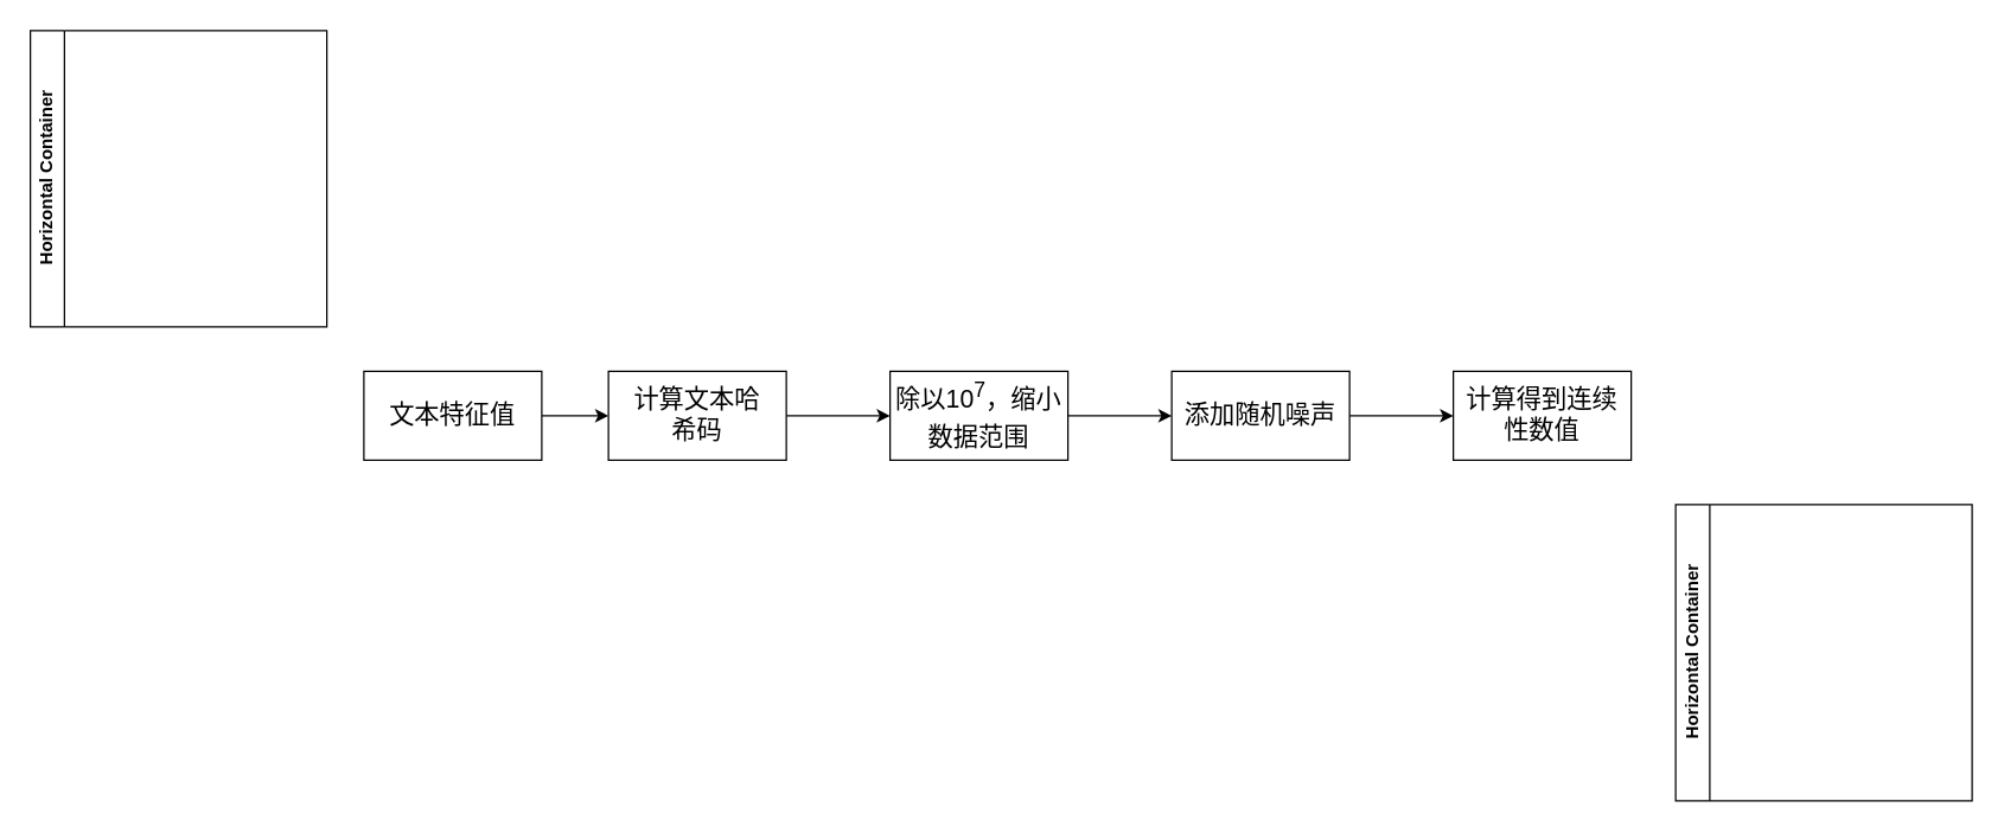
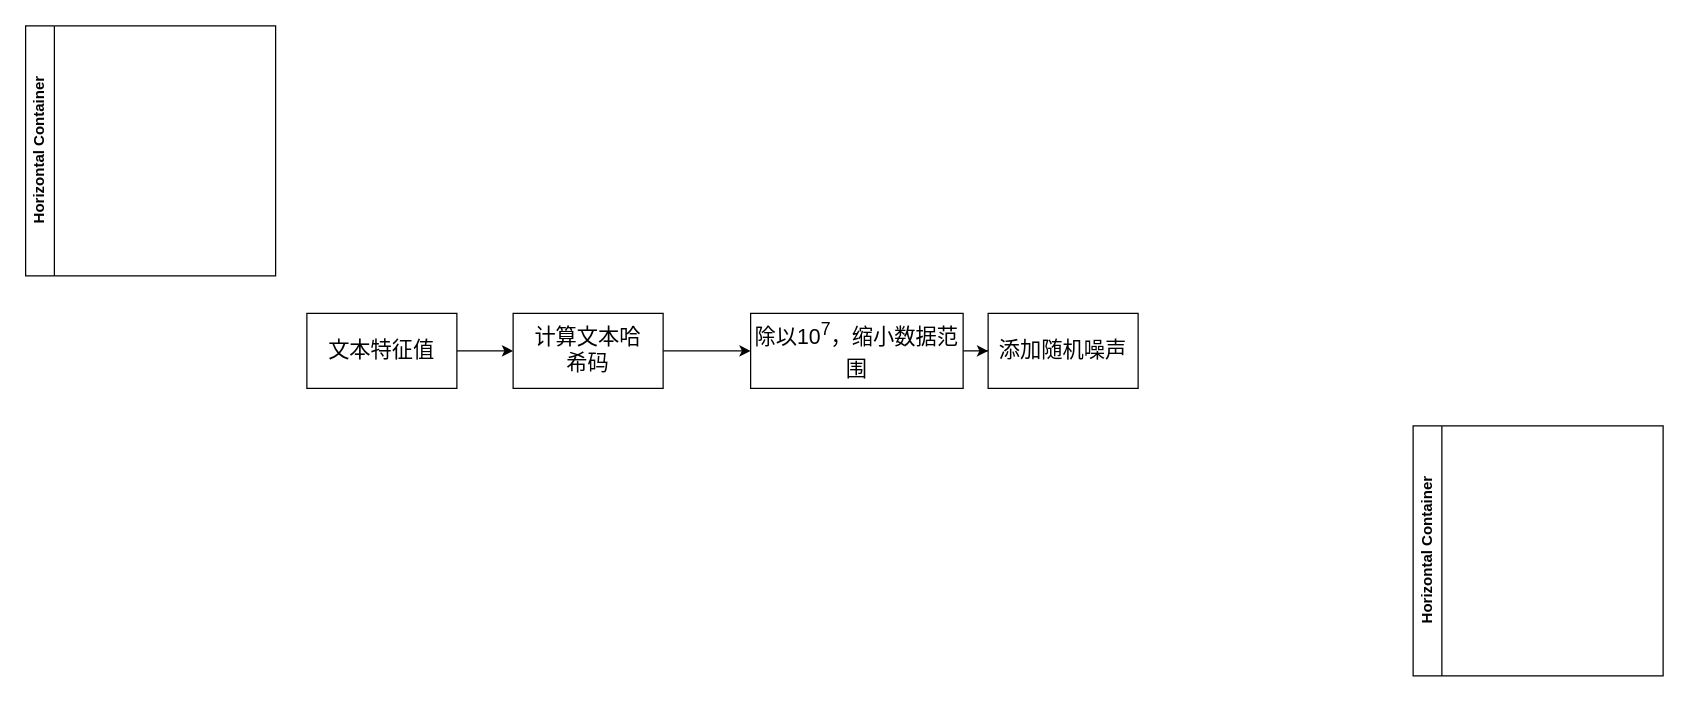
- <mxCell id="7" value="除以10&lt;sup&gt;7&lt;/sup&gt;，缩小数据范围&lt;sup&gt;&lt;br&gt;&lt;/sup&gt;" style="whiteSpace=wrap;html=1;rounded=0;fontSize=17;" vertex="1" parent="1"><mxGeometry x="600" y="250" width="120" height="60" as="geometry" /></mxCell>
+ <mxCell id="7" value="除以10&lt;sup&gt;7&lt;/sup&gt;，缩小数据范围&lt;sup&gt;&lt;br&gt;&lt;/sup&gt;" style="whiteSpace=wrap;html=1;rounded=0;fontSize=17;" vertex="1" parent="1"><mxGeometry x="600" y="250" width="170" height="60" as="geometry" /></mxCell>
- <mxCell id="8" value="" style="edgeStyle=orthogonalEdgeStyle;rounded=0;orthogonalLoop=1;jettySize=auto;html=1;fontSize=17;" edge="1" parent="1" source="9" target="10"><mxGeometry relative="1" as="geometry" /></mxCell>
- <mxCell id="10" value="计算得到连续性数值" style="whiteSpace=wrap;html=1;rounded=0;fontSize=17;" vertex="1" parent="1"><mxGeometry x="980" y="250" width="120" height="60" as="geometry" /></mxCell>
